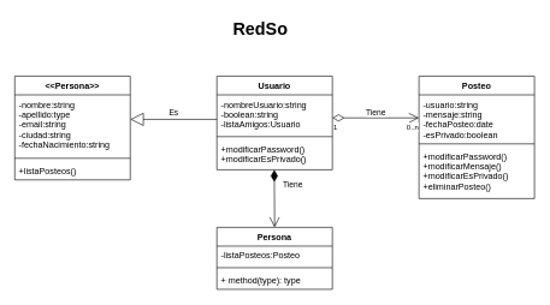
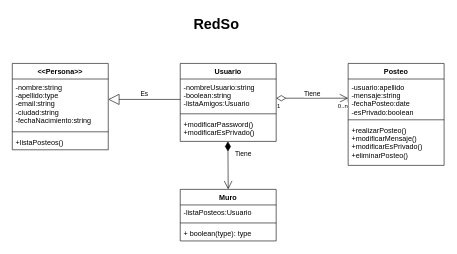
- <mxCell id="11" value="-usuario:string&#10;-mensaje:string&#10;-fechaPosteo:date&#10;-esPrivado:boolean&#10;" style="text;strokeColor=none;fillColor=none;align=left;verticalAlign=top;spacingLeft=4;spacingRight=4;overflow=hidden;rotatable=0;points=[[0,0.5],[1,0.5]];portConstraint=eastwest;" vertex="1" parent="10"><mxGeometry y="26" width="160" height="64" as="geometry" /></mxCell>
+ <mxCell id="11" value="-usuario:apellido&#10;-mensaje:string&#10;-fechaPosteo:date&#10;-esPrivado:boolean&#10;" style="text;strokeColor=none;fillColor=none;align=left;verticalAlign=top;spacingLeft=4;spacingRight=4;overflow=hidden;rotatable=0;points=[[0,0.5],[1,0.5]];portConstraint=eastwest;" vertex="1" parent="10"><mxGeometry y="26" width="160" height="64" as="geometry" /></mxCell>
- <mxCell id="13" value="+modificarPassword()&#10;+modificarMensaje()&#10;+modificarEsPrivado()&#10;+eliminarPosteo()&#10;&#10;" style="text;strokeColor=none;fillColor=none;align=left;verticalAlign=top;spacingLeft=4;spacingRight=4;overflow=hidden;rotatable=0;points=[[0,0.5],[1,0.5]];portConstraint=eastwest;" vertex="1" parent="10"><mxGeometry y="98" width="160" height="72" as="geometry" /></mxCell>
+ <mxCell id="13" value="+realizarPosteo()&#10;+modificarMensaje()&#10;+modificarEsPrivado()&#10;+eliminarPosteo()&#10;&#10;" style="text;strokeColor=none;fillColor=none;align=left;verticalAlign=top;spacingLeft=4;spacingRight=4;overflow=hidden;rotatable=0;points=[[0,0.5],[1,0.5]];portConstraint=eastwest;" vertex="1" parent="10"><mxGeometry y="98" width="160" height="72" as="geometry" /></mxCell>
- <mxCell id="14" value="Persona" style="swimlane;fontStyle=1;align=center;verticalAlign=top;childLayout=stackLayout;horizontal=1;startSize=26;horizontalStack=0;resizeParent=1;resizeParentMax=0;resizeLast=0;collapsible=1;marginBottom=0;" vertex="1" parent="1"><mxGeometry x="300" y="315" width="160" height="86" as="geometry" /></mxCell>
+ <mxCell id="14" value="Muro" style="swimlane;fontStyle=1;align=center;verticalAlign=top;childLayout=stackLayout;horizontal=1;startSize=26;horizontalStack=0;resizeParent=1;resizeParentMax=0;resizeLast=0;collapsible=1;marginBottom=0;" vertex="1" parent="1"><mxGeometry x="300" y="315" width="160" height="86" as="geometry" /></mxCell>
- <mxCell id="15" value="-listaPosteos:Posteo" style="text;strokeColor=none;fillColor=none;align=left;verticalAlign=top;spacingLeft=4;spacingRight=4;overflow=hidden;rotatable=0;points=[[0,0.5],[1,0.5]];portConstraint=eastwest;" vertex="1" parent="14"><mxGeometry y="26" width="160" height="26" as="geometry" /></mxCell>
+ <mxCell id="15" value="-listaPosteos:Usuario" style="text;strokeColor=none;fillColor=none;align=left;verticalAlign=top;spacingLeft=4;spacingRight=4;overflow=hidden;rotatable=0;points=[[0,0.5],[1,0.5]];portConstraint=eastwest;" vertex="1" parent="14"><mxGeometry y="26" width="160" height="26" as="geometry" /></mxCell>
- <mxCell id="17" value="+ method(type): type" style="text;strokeColor=none;fillColor=none;align=left;verticalAlign=top;spacingLeft=4;spacingRight=4;overflow=hidden;rotatable=0;points=[[0,0.5],[1,0.5]];portConstraint=eastwest;" vertex="1" parent="14"><mxGeometry y="60" width="160" height="26" as="geometry" /></mxCell>
+ <mxCell id="17" value="+ boolean(type): type" style="text;strokeColor=none;fillColor=none;align=left;verticalAlign=top;spacingLeft=4;spacingRight=4;overflow=hidden;rotatable=0;points=[[0,0.5],[1,0.5]];portConstraint=eastwest;" vertex="1" parent="14"><mxGeometry y="60" width="160" height="26" as="geometry" /></mxCell>
